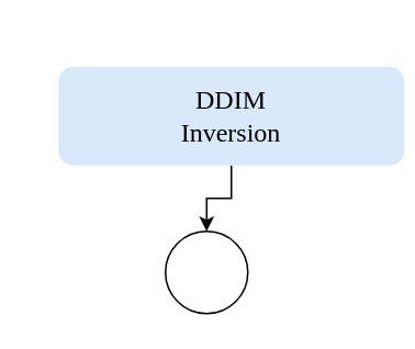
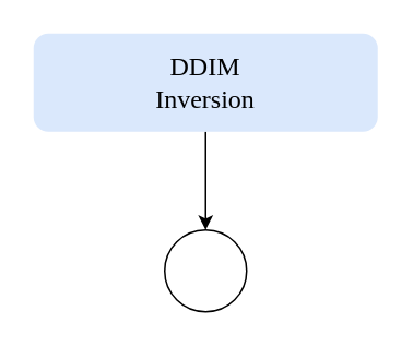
- <mxCell id="3" value="&lt;font style=&quot;font-size: 16px;&quot; face=&quot;Times New Roman&quot;&gt;DDIM&lt;/font&gt;&lt;div&gt;&lt;font style=&quot;font-size: 16px;&quot; face=&quot;Times New Roman&quot;&gt;Inversion&lt;/font&gt;&lt;/div&gt;" style="rounded=1;whiteSpace=wrap;html=1;fillColor=#dae8fc;strokeColor=none;" vertex="1" parent="1"><mxGeometry x="35" y="40" width="210" height="60" as="geometry" /></mxCell>
+ <mxCell id="3" value="&lt;font style=&quot;font-size: 16px;&quot; face=&quot;Times New Roman&quot;&gt;DDIM&lt;/font&gt;&lt;div&gt;&lt;font style=&quot;font-size: 16px;&quot; face=&quot;Times New Roman&quot;&gt;Inversion&lt;/font&gt;&lt;/div&gt;" style="rounded=1;whiteSpace=wrap;html=1;fillColor=#dae8fc;strokeColor=none;" vertex="1" parent="1"><mxGeometry x="20" y="20" width="210" height="60" as="geometry" /></mxCell>
